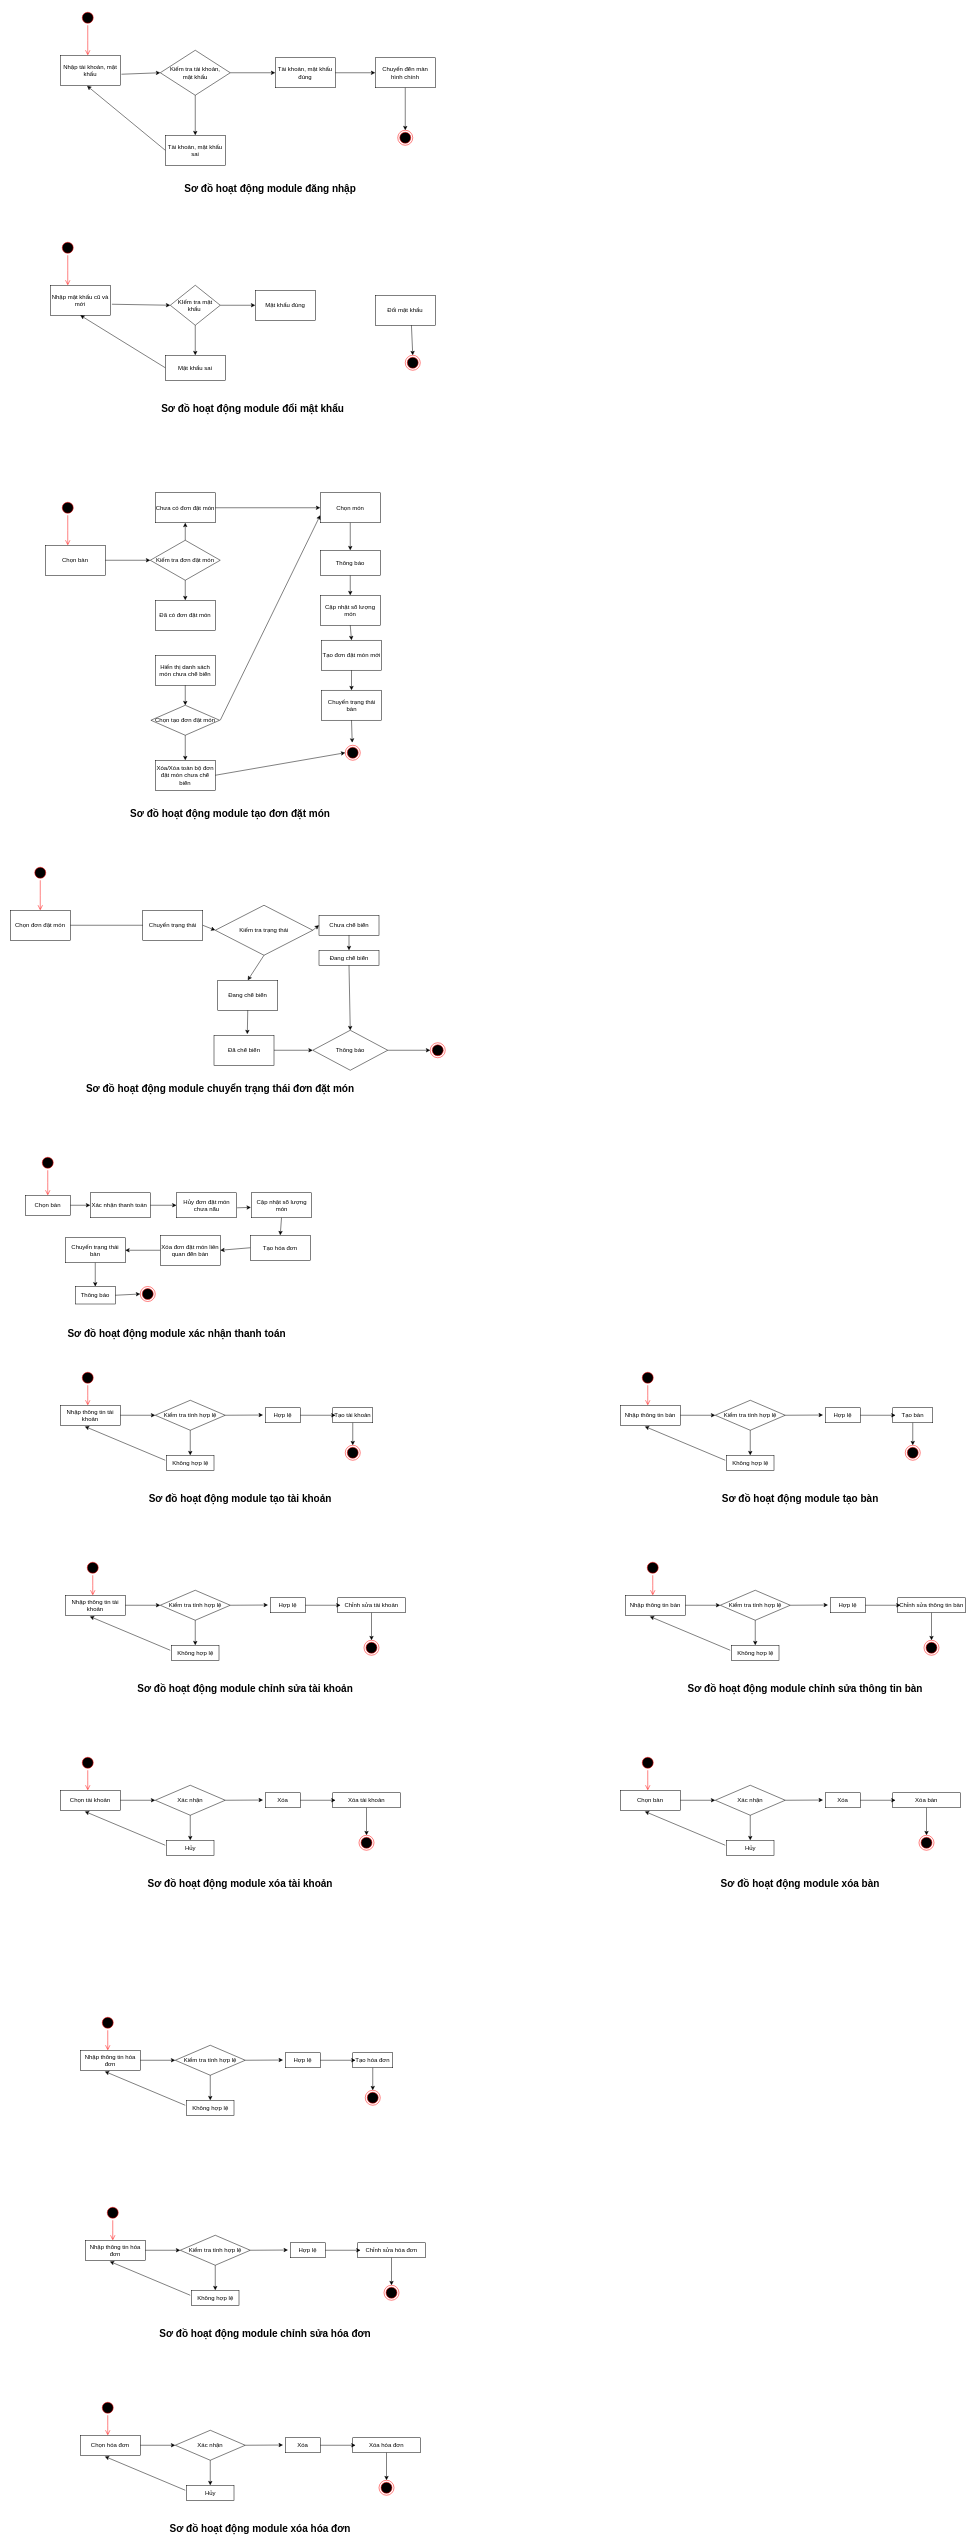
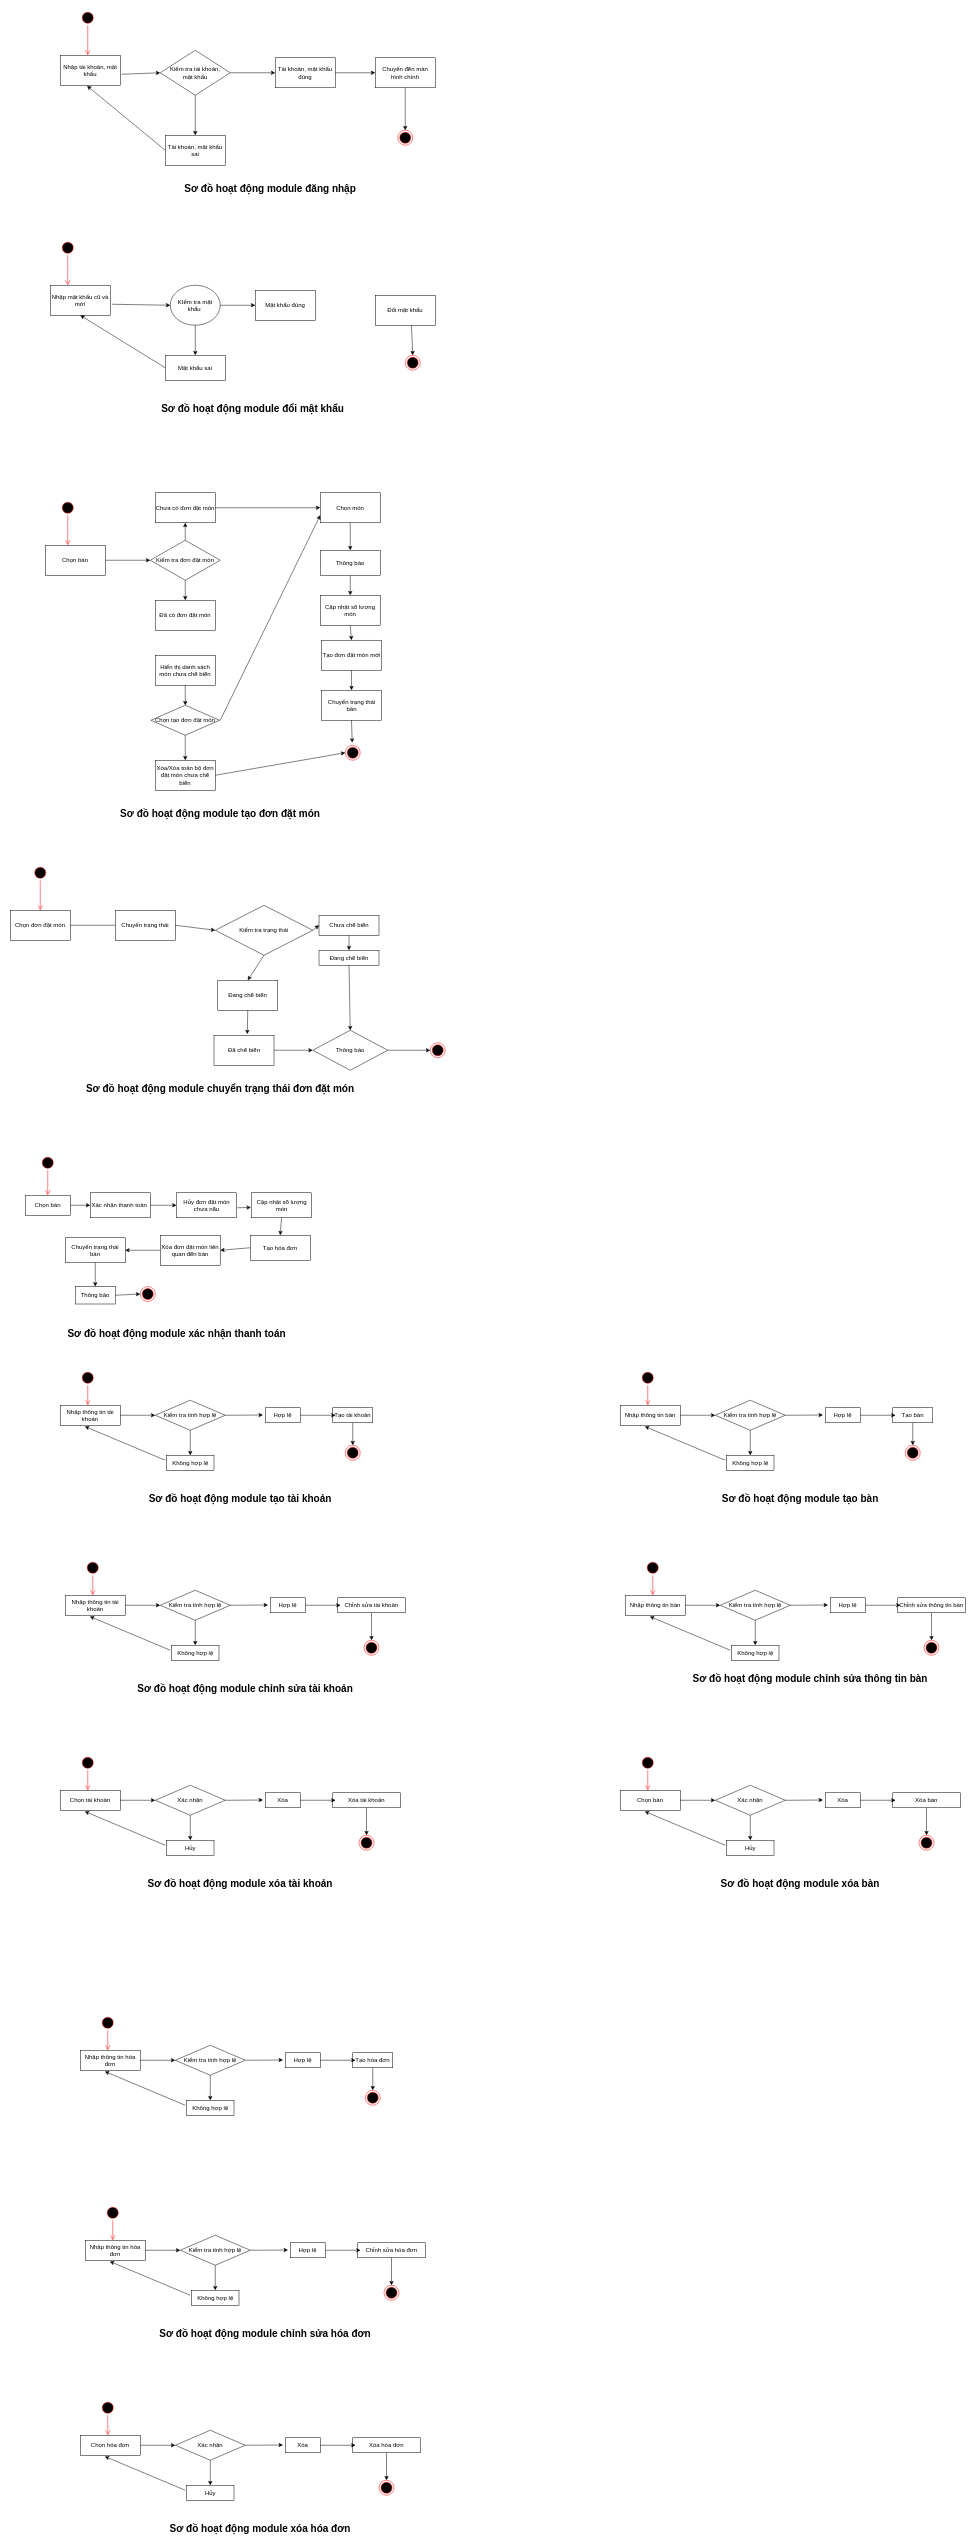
- <mxCell id="23" value="KIểm tra mật khẩu&amp;nbsp;" style="rhombus;whiteSpace=wrap;html=1;" parent="1" vertex="1"><mxGeometry x="340" y="570" width="100" height="80" as="geometry" /></mxCell>
+ <mxCell id="23" value="KIểm tra mật khẩu&amp;nbsp;" style="ellipse;whiteSpace=wrap;html=1;" parent="1" vertex="1"><mxGeometry x="340" y="570" width="100" height="80" as="geometry" /></mxCell>
- <mxCell id="46" value="&lt;font style=&quot;font-size: 20px;&quot;&gt;&lt;b&gt;Sơ đồ hoạt động module tạo đơn đặt món&lt;/b&gt;&lt;/font&gt;" style="text;html=1;align=center;verticalAlign=middle;whiteSpace=wrap;rounded=0;" parent="1" vertex="1"><mxGeometry x="205" y="1610" width="510" height="30" as="geometry" /></mxCell>
+ <mxCell id="46" value="&lt;font style=&quot;font-size: 20px;&quot;&gt;&lt;b&gt;Sơ đồ hoạt động module tạo đơn đặt món&lt;/b&gt;&lt;/font&gt;" style="text;html=1;align=center;verticalAlign=middle;whiteSpace=wrap;rounded=0;" parent="1" vertex="1"><mxGeometry x="185" y="1610" width="510" height="30" as="geometry" /></mxCell>
- <mxCell id="50" value="Chuyển trạng thái" style="rounded=0;whiteSpace=wrap;html=1;" parent="1" vertex="1"><mxGeometry x="285" y="1820" width="120" height="60" as="geometry" /></mxCell>
+ <mxCell id="50" value="Chuyển trạng thái" style="rounded=0;whiteSpace=wrap;html=1;" parent="1" vertex="1"><mxGeometry x="230" y="1820" width="120" height="60" as="geometry" /></mxCell>
- <mxCell id="158" value="&lt;font style=&quot;font-size: 20px;&quot;&gt;&lt;b&gt;Sơ đồ hoạt động module chỉnh sửa thông tin bàn&lt;/b&gt;&lt;/font&gt;" style="text;html=1;align=center;verticalAlign=middle;whiteSpace=wrap;rounded=0;" parent="1" vertex="1"><mxGeometry x="1320" y="3360" width="580" height="30" as="geometry" /></mxCell>
+ <mxCell id="158" value="&lt;font style=&quot;font-size: 20px;&quot;&gt;&lt;b&gt;Sơ đồ hoạt động module chỉnh sửa thông tin bàn&lt;/b&gt;&lt;/font&gt;" style="text;html=1;align=center;verticalAlign=middle;whiteSpace=wrap;rounded=0;" parent="1" vertex="1"><mxGeometry x="1330" y="3340" width="580" height="30" as="geometry" /></mxCell>
